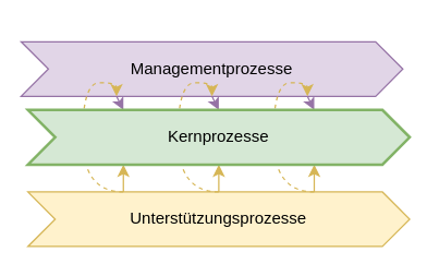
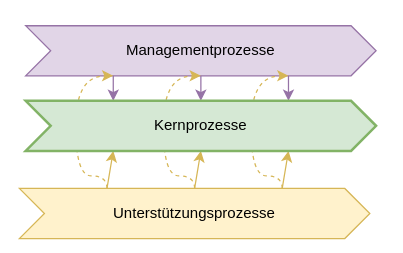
- <mxCell id="2" value="Managementprozesse" style="shape=step;perimeter=stepPerimeter;whiteSpace=wrap;html=1;fixedSize=1;fillColor=#e1d5e7;strokeColor=#9673a6;" parent="1" vertex="1"><mxGeometry x="15" y="30" width="280" height="40" as="geometry" /></mxCell>
+ <mxCell id="2" value="Managementprozesse" style="shape=step;perimeter=stepPerimeter;whiteSpace=wrap;html=1;fixedSize=1;fillColor=#e1d5e7;strokeColor=#9673a6;" parent="1" vertex="1"><mxGeometry x="20" y="20" width="280" height="40" as="geometry" /></mxCell>
- <mxCell id="3" value="Unterstützungsprozesse" style="shape=step;perimeter=stepPerimeter;whiteSpace=wrap;html=1;fixedSize=1;fillColor=#fff2cc;strokeColor=#d6b656;" parent="1" vertex="1"><mxGeometry x="20" y="140" width="280" height="40" as="geometry" /></mxCell>
+ <mxCell id="3" value="Unterstützungsprozesse" style="shape=step;perimeter=stepPerimeter;whiteSpace=wrap;html=1;fixedSize=1;fillColor=#fff2cc;strokeColor=#d6b656;" parent="1" vertex="1"><mxGeometry x="15" y="150" width="280" height="40" as="geometry" /></mxCell>
